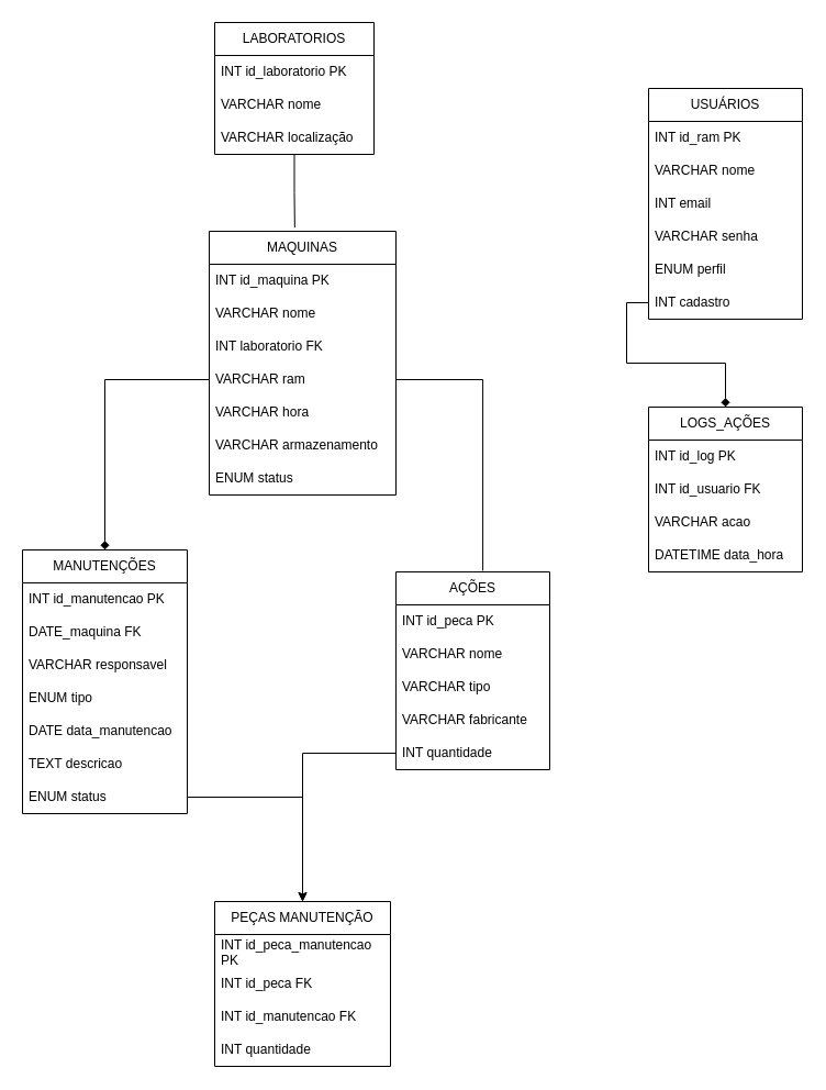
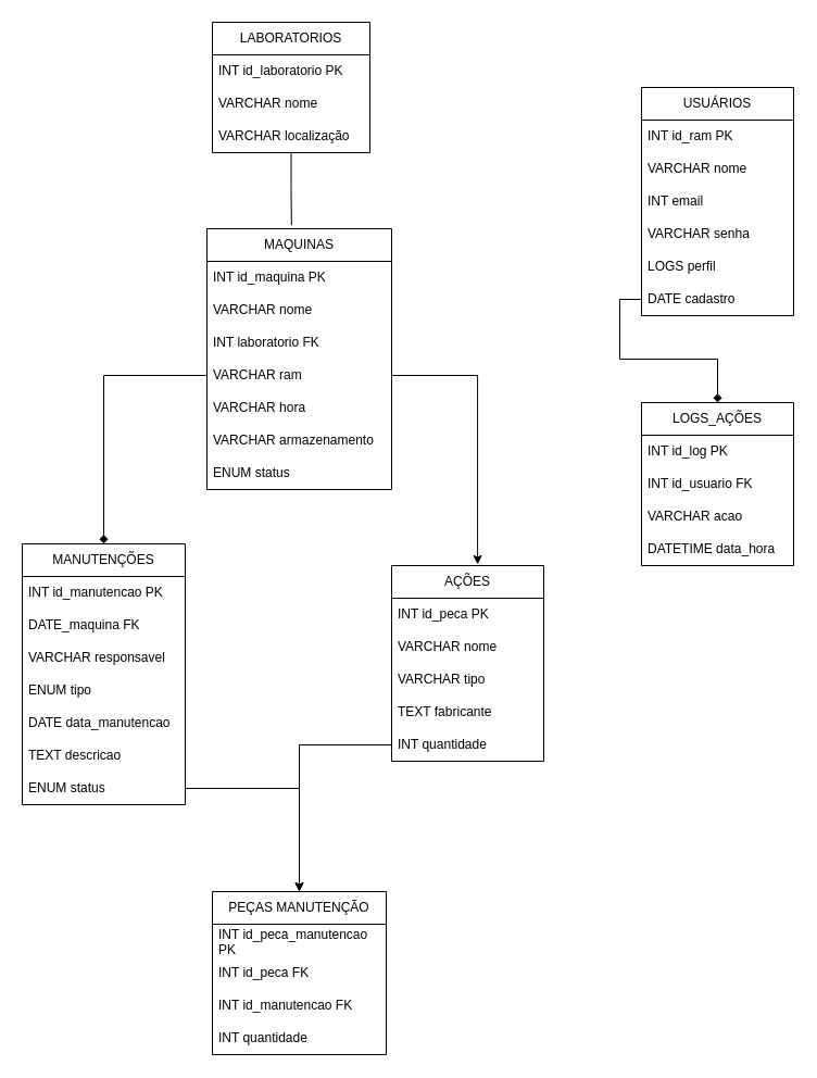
- <mxCell id="38" value="ENUM perfil" style="text;strokeColor=none;fillColor=none;align=left;verticalAlign=middle;spacingLeft=4;spacingRight=4;overflow=hidden;points=[[0,0.5],[1,0.5]];portConstraint=eastwest;rotatable=0;whiteSpace=wrap;html=1;" vertex="1" parent="33"><mxGeometry y="150" width="140" height="30" as="geometry" /></mxCell>
+ <mxCell id="38" value="LOGS perfil" style="text;strokeColor=none;fillColor=none;align=left;verticalAlign=middle;spacingLeft=4;spacingRight=4;overflow=hidden;points=[[0,0.5],[1,0.5]];portConstraint=eastwest;rotatable=0;whiteSpace=wrap;html=1;" vertex="1" parent="33"><mxGeometry y="150" width="140" height="30" as="geometry" /></mxCell>
- <mxCell id="39" value="INT cadastro" style="text;strokeColor=none;fillColor=none;align=left;verticalAlign=middle;spacingLeft=4;spacingRight=4;overflow=hidden;points=[[0,0.5],[1,0.5]];portConstraint=eastwest;rotatable=0;whiteSpace=wrap;html=1;" vertex="1" parent="33"><mxGeometry y="180" width="140" height="30" as="geometry" /></mxCell>
+ <mxCell id="39" value="DATE cadastro" style="text;strokeColor=none;fillColor=none;align=left;verticalAlign=middle;spacingLeft=4;spacingRight=4;overflow=hidden;points=[[0,0.5],[1,0.5]];portConstraint=eastwest;rotatable=0;whiteSpace=wrap;html=1;" vertex="1" parent="33"><mxGeometry y="180" width="140" height="30" as="geometry" /></mxCell>
- <mxCell id="47" style="edgeStyle=orthogonalEdgeStyle;rounded=0;orthogonalLoop=1;jettySize=auto;html=1;entryX=0.565;entryY=-0.006;entryDx=0;entryDy=0;entryPerimeter=0;endArrow=none;" edge="1" parent="1" source="10" target="22"><mxGeometry relative="1" as="geometry" /></mxCell>
+ <mxCell id="47" style="edgeStyle=orthogonalEdgeStyle;rounded=0;orthogonalLoop=1;jettySize=auto;html=1;entryX=0.565;entryY=-0.006;entryDx=0;entryDy=0;entryPerimeter=0;" edge="1" parent="1" source="10" target="22"><mxGeometry relative="1" as="geometry" /></mxCell>
- <mxCell id="26" value="VARCHAR fabricante" style="text;strokeColor=none;fillColor=none;align=left;verticalAlign=middle;spacingLeft=4;spacingRight=4;overflow=hidden;points=[[0,0.5],[1,0.5]];portConstraint=eastwest;rotatable=0;whiteSpace=wrap;html=1;" vertex="1" parent="22"><mxGeometry y="120" width="140" height="30" as="geometry" /></mxCell>
+ <mxCell id="26" value="TEXT fabricante" style="text;strokeColor=none;fillColor=none;align=left;verticalAlign=middle;spacingLeft=4;spacingRight=4;overflow=hidden;points=[[0,0.5],[1,0.5]];portConstraint=eastwest;rotatable=0;whiteSpace=wrap;html=1;" vertex="1" parent="22"><mxGeometry y="120" width="140" height="30" as="geometry" /></mxCell>
